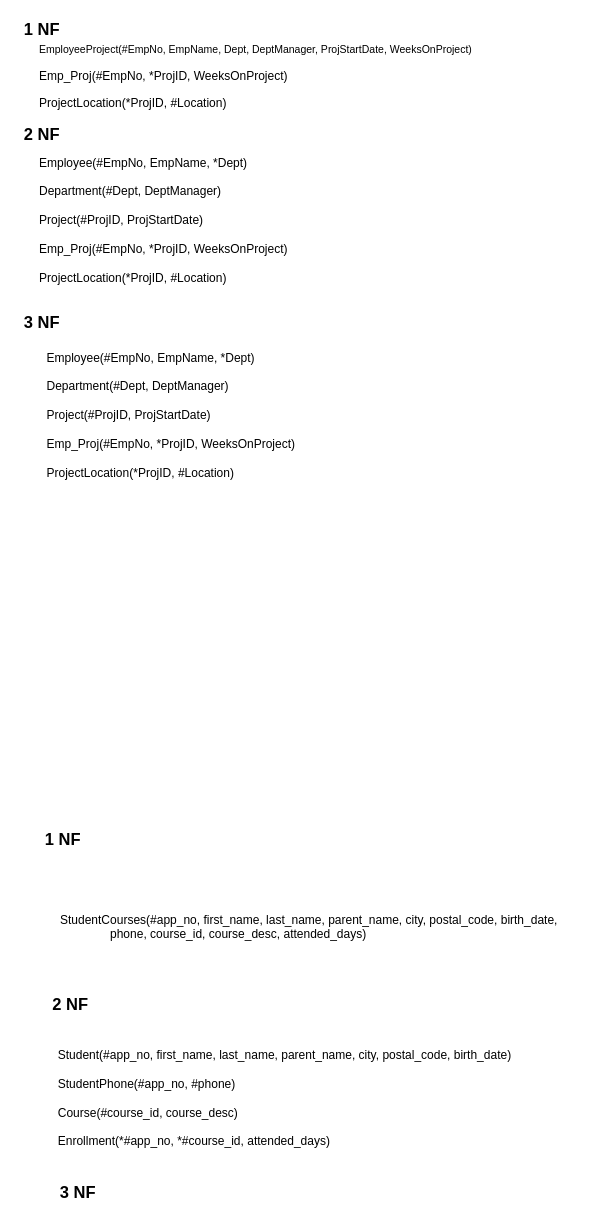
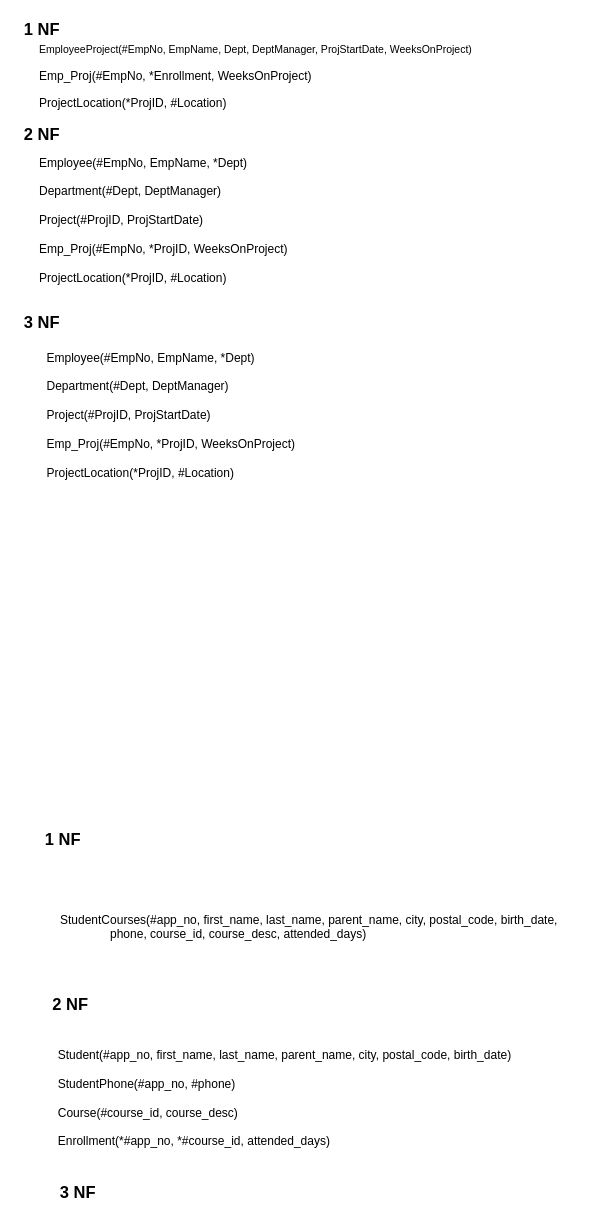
- <mxCell id="3" value="&lt;div&gt;EmployeeProject(#EmpNo, EmpName, Dept, DeptManager, ProjStartDate, WeeksOnProject)&lt;/div&gt;&lt;div&gt;&lt;br&gt;&lt;/div&gt;&lt;div&gt;&lt;span style=&quot;font-size: 16px; text-wrap-mode: wrap;&quot;&gt;Emp_Proj(#EmpNo, *ProjID, WeeksOnProject)&lt;/span&gt;&lt;/div&gt;&lt;div&gt;&lt;br&gt;&lt;/div&gt;&lt;div&gt;&lt;span style=&quot;font-size: 16px; text-wrap-mode: wrap;&quot;&gt;ProjectLocation(*ProjID, #Location)&lt;/span&gt;&lt;/div&gt;&lt;div&gt;&lt;span style=&quot;font-size: 16px; text-wrap-mode: wrap;&quot;&gt;&lt;br&gt;&lt;/span&gt;&lt;/div&gt;&lt;div&gt;&lt;span style=&quot;font-size: 16px; text-wrap-mode: wrap;&quot;&gt;&lt;br&gt;&lt;/span&gt;&lt;/div&gt;" style="text;html=1;align=left;verticalAlign=middle;resizable=0;points=[];autosize=1;strokeColor=none;fillColor=none;fontSize=14;" vertex="1" parent="1"><mxGeometry x="50" y="50" width="600" height="140" as="geometry" /></mxCell>
+ <mxCell id="3" value="&lt;div&gt;EmployeeProject(#EmpNo, EmpName, Dept, DeptManager, ProjStartDate, WeeksOnProject)&lt;/div&gt;&lt;div&gt;&lt;br&gt;&lt;/div&gt;&lt;div&gt;&lt;span style=&quot;font-size: 16px; text-wrap-mode: wrap;&quot;&gt;Emp_Proj(#EmpNo, *Enrollment, WeeksOnProject)&lt;/span&gt;&lt;/div&gt;&lt;div&gt;&lt;br&gt;&lt;/div&gt;&lt;div&gt;&lt;span style=&quot;font-size: 16px; text-wrap-mode: wrap;&quot;&gt;ProjectLocation(*ProjID, #Location)&lt;/span&gt;&lt;/div&gt;&lt;div&gt;&lt;span style=&quot;font-size: 16px; text-wrap-mode: wrap;&quot;&gt;&lt;br&gt;&lt;/span&gt;&lt;/div&gt;&lt;div&gt;&lt;span style=&quot;font-size: 16px; text-wrap-mode: wrap;&quot;&gt;&lt;br&gt;&lt;/span&gt;&lt;/div&gt;" style="text;html=1;align=left;verticalAlign=middle;resizable=0;points=[];autosize=1;strokeColor=none;fillColor=none;fontSize=14;" vertex="1" parent="1"><mxGeometry x="50" y="50" width="600" height="140" as="geometry" /></mxCell>
